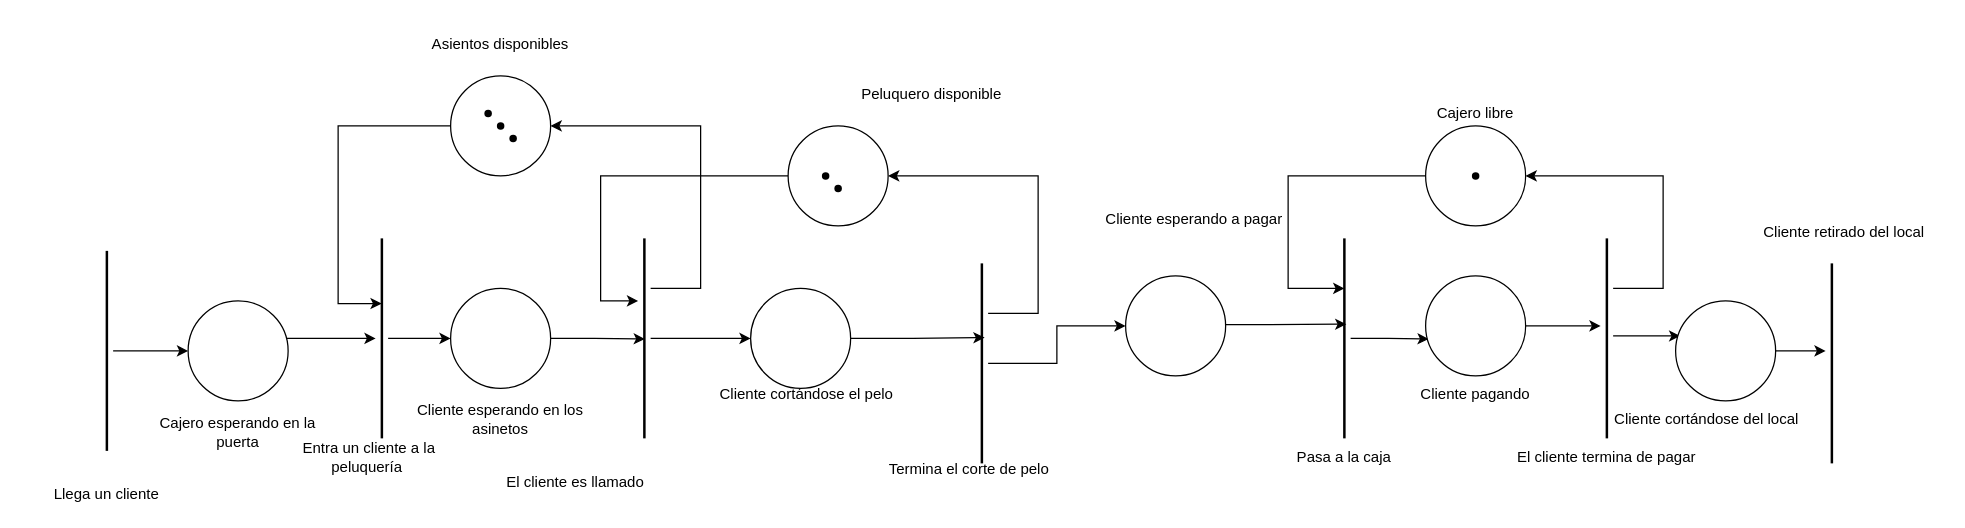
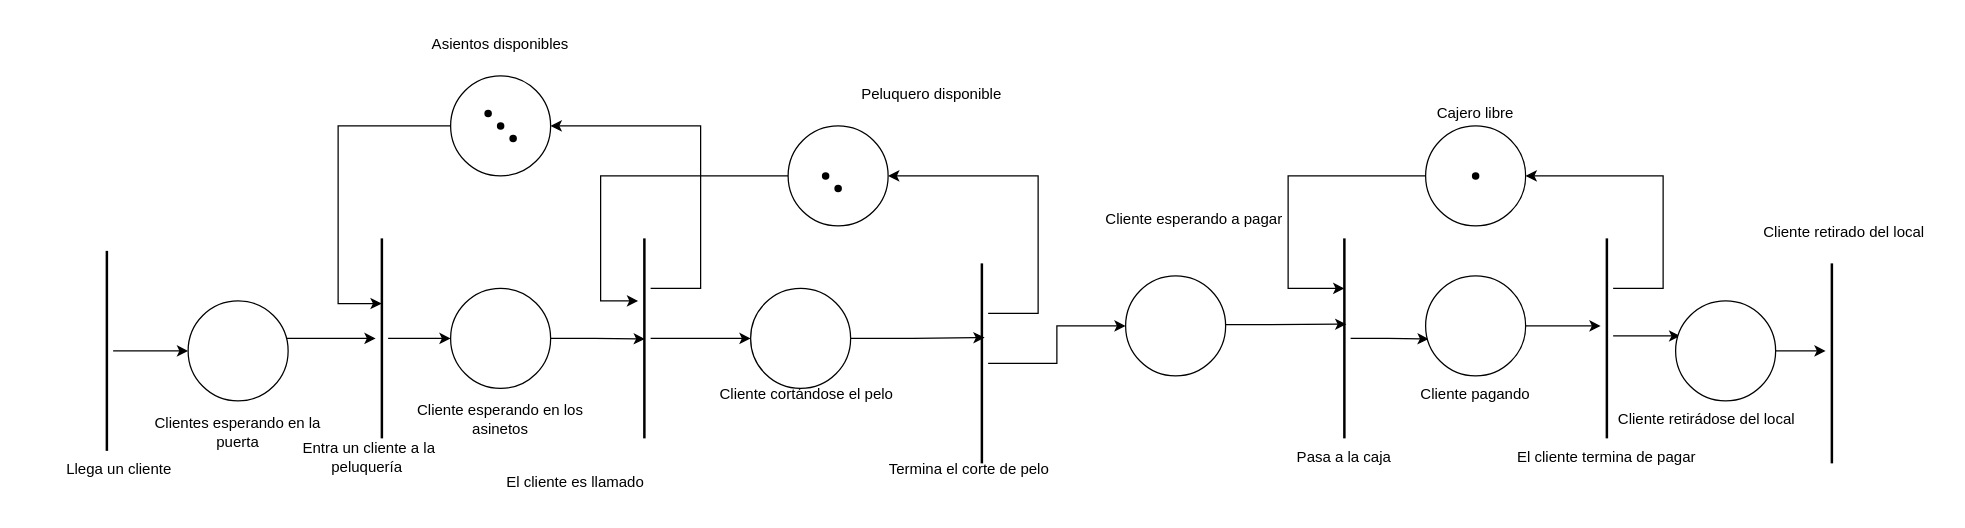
- <mxCell id="56" value="Cliente cortándose del local" style="text;html=1;strokeColor=none;fillColor=none;align=center;verticalAlign=middle;whiteSpace=wrap;rounded=0;" vertex="1" parent="1"><mxGeometry x="1290" y="320" width="150" height="30" as="geometry" /></mxCell>
+ <mxCell id="56" value="Cliente retirádose del local" style="text;html=1;strokeColor=none;fillColor=none;align=center;verticalAlign=middle;whiteSpace=wrap;rounded=0;" vertex="1" parent="1"><mxGeometry x="1290" y="320" width="150" height="30" as="geometry" /></mxCell>
- <mxCell id="21" value="Cajero esperando en la puerta" style="text;html=1;strokeColor=none;fillColor=none;align=center;verticalAlign=middle;whiteSpace=wrap;rounded=0;" vertex="1" parent="1"><mxGeometry x="115" y="330" width="150" height="30" as="geometry" /></mxCell>
+ <mxCell id="21" value="Clientes esperando en la puerta" style="text;html=1;strokeColor=none;fillColor=none;align=center;verticalAlign=middle;whiteSpace=wrap;rounded=0;" vertex="1" parent="1"><mxGeometry x="115" y="330" width="150" height="30" as="geometry" /></mxCell>
- <mxCell id="20" value="Llega un cliente" style="text;html=1;strokeColor=none;fillColor=none;align=center;verticalAlign=middle;whiteSpace=wrap;rounded=0;" vertex="1" parent="1"><mxGeometry x="10" y="380" width="150" height="30" as="geometry" /></mxCell>
+ <mxCell id="20" value="Llega un cliente" style="text;html=1;strokeColor=none;fillColor=none;align=center;verticalAlign=middle;whiteSpace=wrap;rounded=0;" vertex="1" parent="1"><mxGeometry x="20" y="360" width="150" height="30" as="geometry" /></mxCell>
